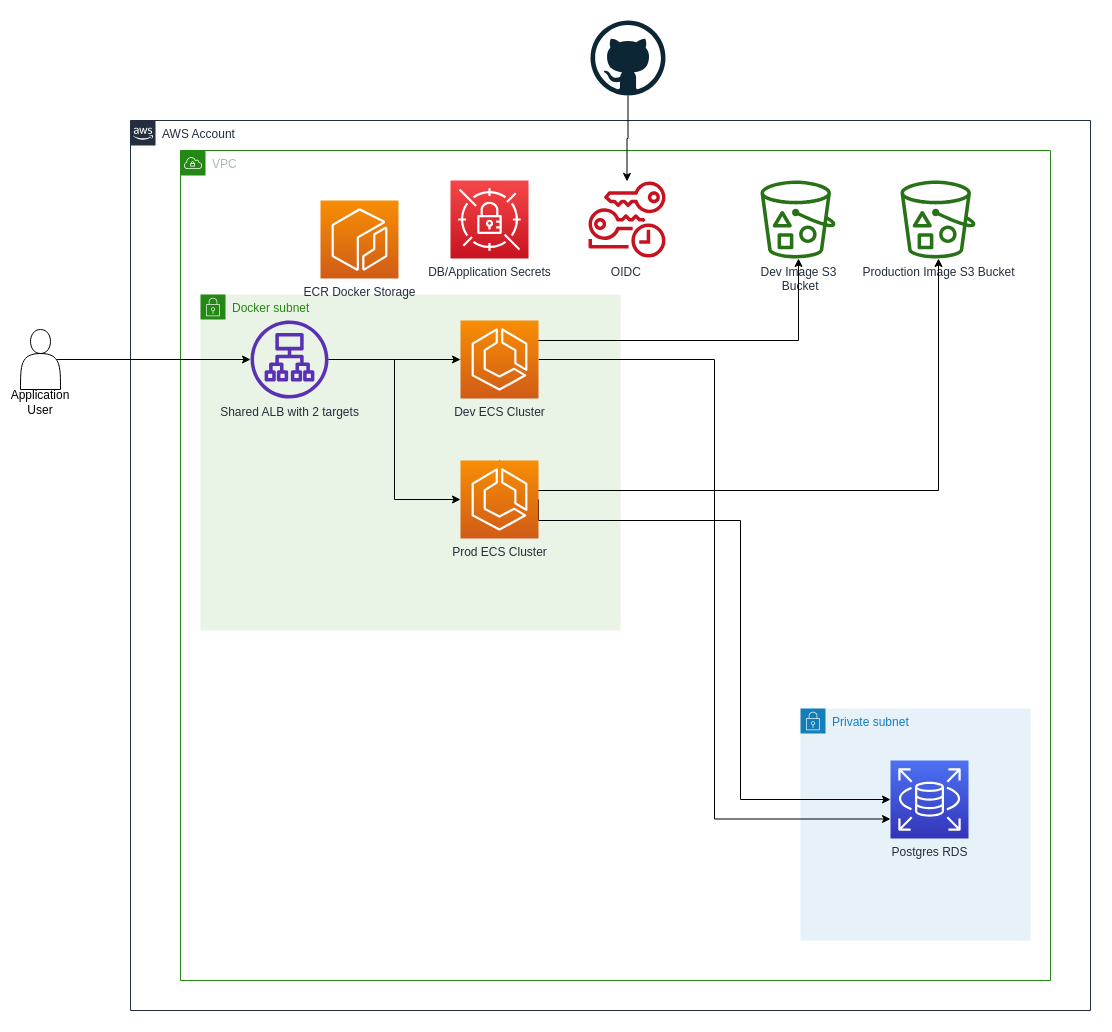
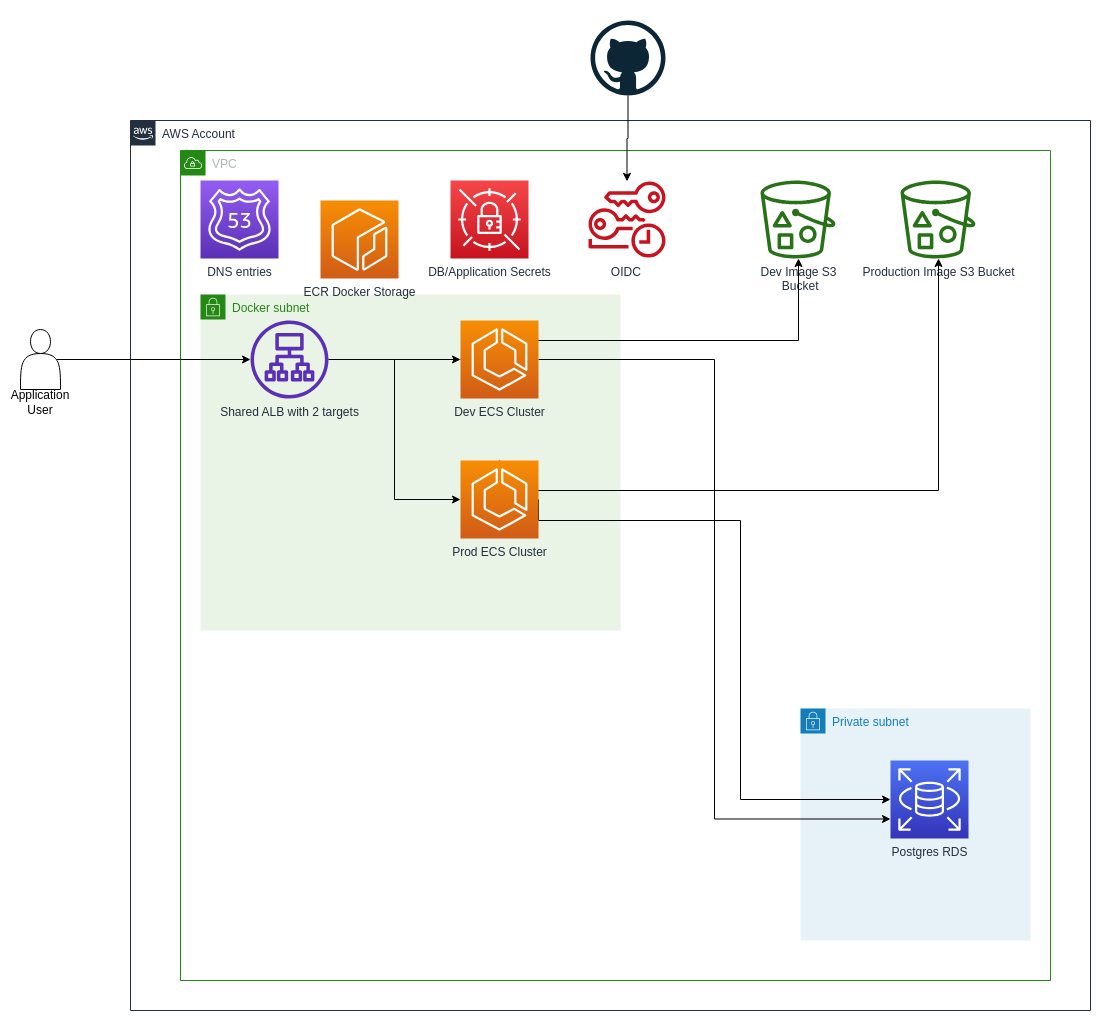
+ <mxCell id="25" value="DNS entries" style="points=[[0,0,0],[0.25,0,0],[0.5,0,0],[0.75,0,0],[1,0,0],[0,1,0],[0.25,1,0],[0.5,1,0],[0.75,1,0],[1,1,0],[0,0.25,0],[0,0.5,0],[0,0.75,0],[1,0.25,0],[1,0.5,0],[1,0.75,0]];outlineConnect=0;fontColor=#232F3E;gradientColor=#945DF2;gradientDirection=north;fillColor=#5A30B5;strokeColor=#ffffff;dashed=0;verticalLabelPosition=bottom;verticalAlign=top;align=center;html=1;fontSize=12;fontStyle=0;aspect=fixed;shape=mxgraph.aws4.resourceIcon;resIcon=mxgraph.aws4.route_53;" vertex="1" parent="1"><mxGeometry x="200" y="180" width="78" height="78" as="geometry" /></mxCell>
